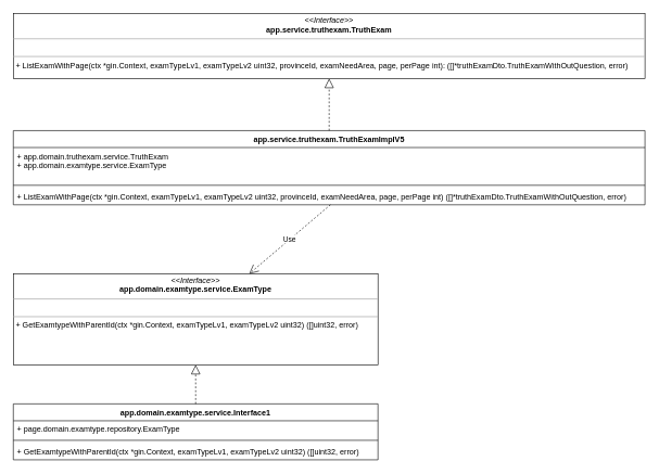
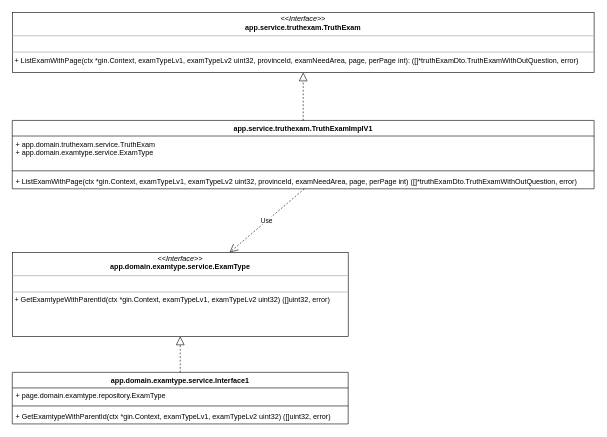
- <mxCell id="3" value="app.service.truthexam.TruthExamImplV5" style="swimlane;fontStyle=1;align=center;verticalAlign=top;childLayout=stackLayout;horizontal=1;startSize=26;horizontalStack=0;resizeParent=1;resizeParentMax=0;resizeLast=0;collapsible=1;marginBottom=0;" vertex="1" parent="1"><mxGeometry x="20" y="200" width="970" height="114" as="geometry" /></mxCell>
+ <mxCell id="3" value="app.service.truthexam.TruthExamImplV1" style="swimlane;fontStyle=1;align=center;verticalAlign=top;childLayout=stackLayout;horizontal=1;startSize=26;horizontalStack=0;resizeParent=1;resizeParentMax=0;resizeLast=0;collapsible=1;marginBottom=0;" vertex="1" parent="1"><mxGeometry x="20" y="200" width="970" height="114" as="geometry" /></mxCell>
